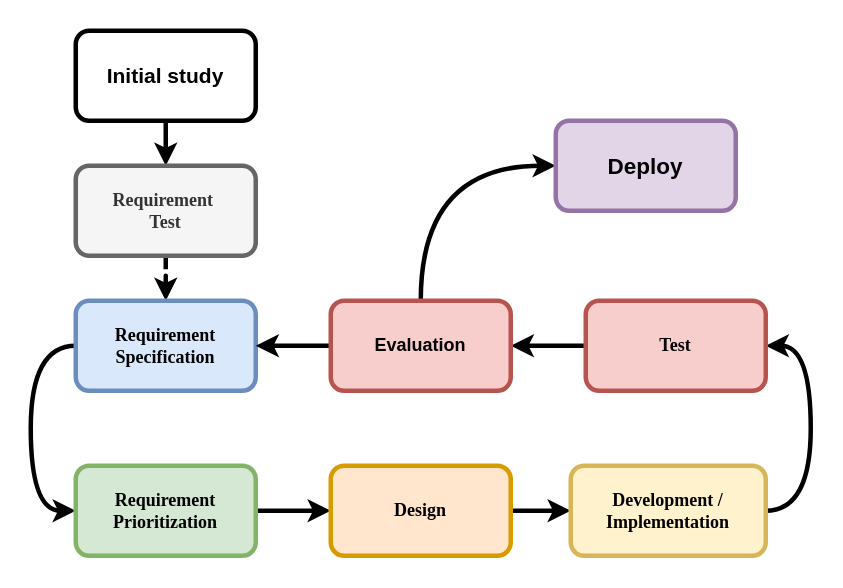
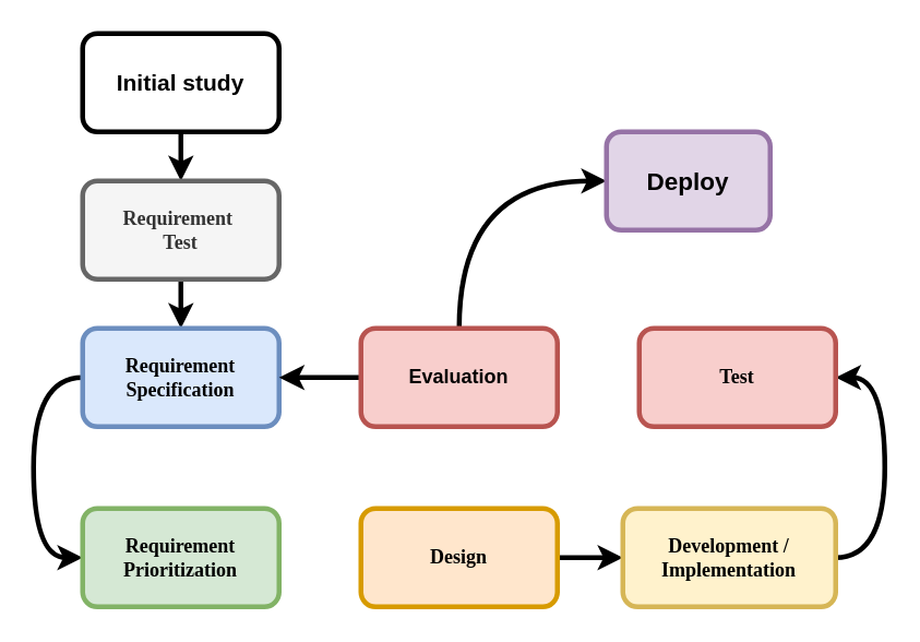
- <mxCell id="17" value="Deploy" style="rounded=1;whiteSpace=wrap;html=1;fillColor=#e1d5e7;strokeColor=#9673a6;fontStyle=1;fontSize=15;strokeWidth=3;" parent="1" vertex="1"><mxGeometry x="370" y="80" width="120" height="60" as="geometry" /></mxCell>
+ <mxCell id="17" value="Deploy" style="rounded=1;whiteSpace=wrap;html=1;fillColor=#e1d5e7;strokeColor=#9673a6;fontStyle=1;fontSize=15;strokeWidth=3;" parent="1" vertex="1"><mxGeometry x="370" y="80" width="100" height="60" as="geometry" /></mxCell>
- <mxCell id="4" style="edgeStyle=orthogonalEdgeStyle;rounded=0;orthogonalLoop=1;jettySize=auto;html=1;entryX=0.5;entryY=0;entryDx=0;entryDy=0;curved=1;strokeWidth=3;dashed=1;" parent="1" source="5" target="7" edge="1"><mxGeometry relative="1" as="geometry" /></mxCell>
+ <mxCell id="4" style="edgeStyle=orthogonalEdgeStyle;rounded=0;orthogonalLoop=1;jettySize=auto;html=1;entryX=0.5;entryY=0;entryDx=0;entryDy=0;curved=1;strokeWidth=3;" parent="1" source="5" target="7" edge="1"><mxGeometry relative="1" as="geometry" /></mxCell>
- <mxCell id="14" style="edgeStyle=orthogonalEdgeStyle;curved=1;rounded=0;orthogonalLoop=1;jettySize=auto;html=1;entryX=1;entryY=0.5;entryDx=0;entryDy=0;exitX=0;exitY=0.5;exitDx=0;exitDy=0;strokeWidth=3;" parent="1" source="16" target="19" edge="1"><mxGeometry relative="1" as="geometry" /></mxCell>
- <mxCell id="8" style="edgeStyle=orthogonalEdgeStyle;curved=1;rounded=0;orthogonalLoop=1;jettySize=auto;html=1;strokeWidth=3;" parent="1" source="9" target="11" edge="1"><mxGeometry relative="1" as="geometry" /></mxCell>
